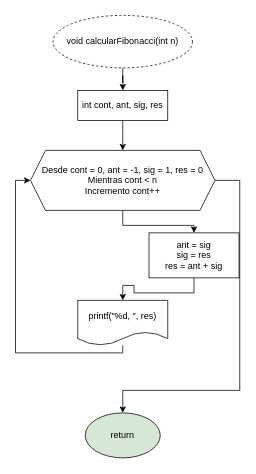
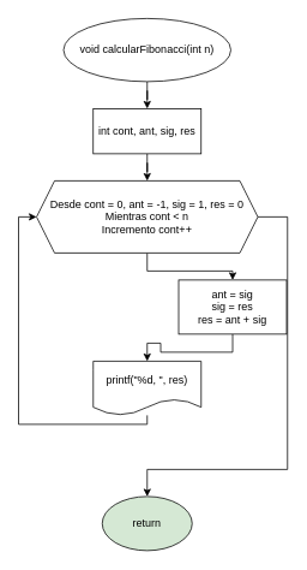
- <mxCell id="3" value="void calcularFibonacci(int n)" style="ellipse;whiteSpace=wrap;html=1;dashed=1;" vertex="1" parent="1"><mxGeometry x="70" y="20" width="186" height="70" as="geometry" /></mxCell>
+ <mxCell id="3" value="void calcularFibonacci(int n)" style="ellipse;whiteSpace=wrap;html=1;" vertex="1" parent="1"><mxGeometry x="70" y="20" width="186" height="70" as="geometry" /></mxCell>
- <mxCell id="5" value="int cont, ant, sig, res" style="rounded=0;whiteSpace=wrap;html=1;" vertex="1" parent="1"><mxGeometry x="103" y="120" width="120" height="40" as="geometry" /></mxCell>
+ <mxCell id="5" value="int cont, ant, sig, res" style="rounded=0;whiteSpace=wrap;html=1;" vertex="1" parent="1"><mxGeometry x="103" y="120" width="120" height="50" as="geometry" /></mxCell>
